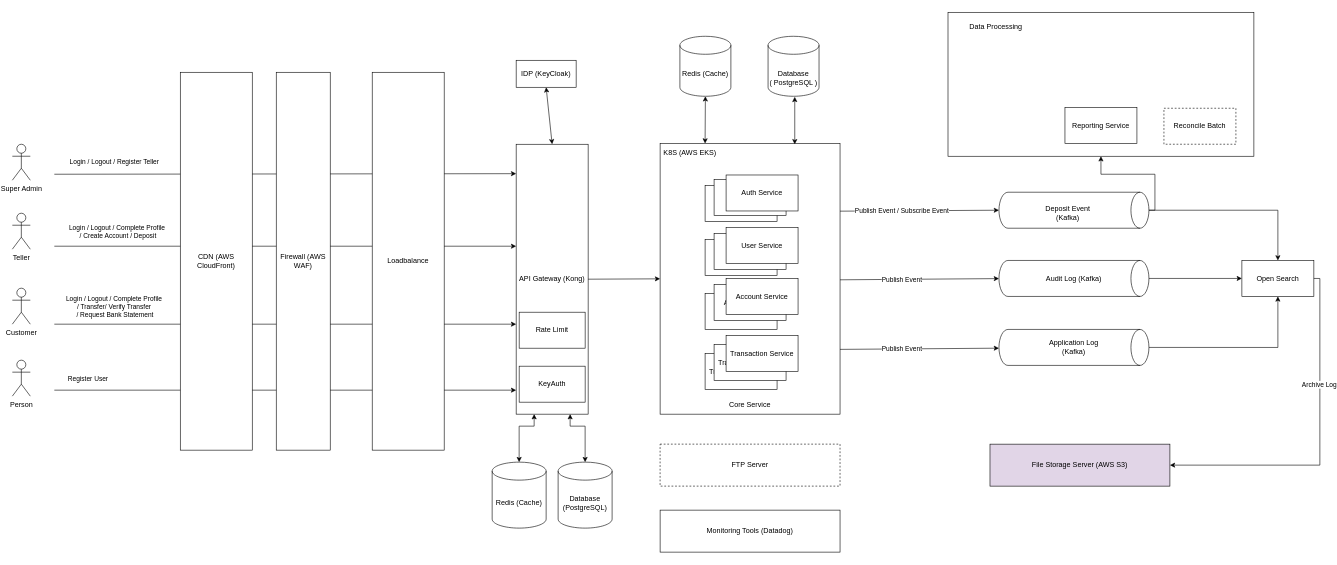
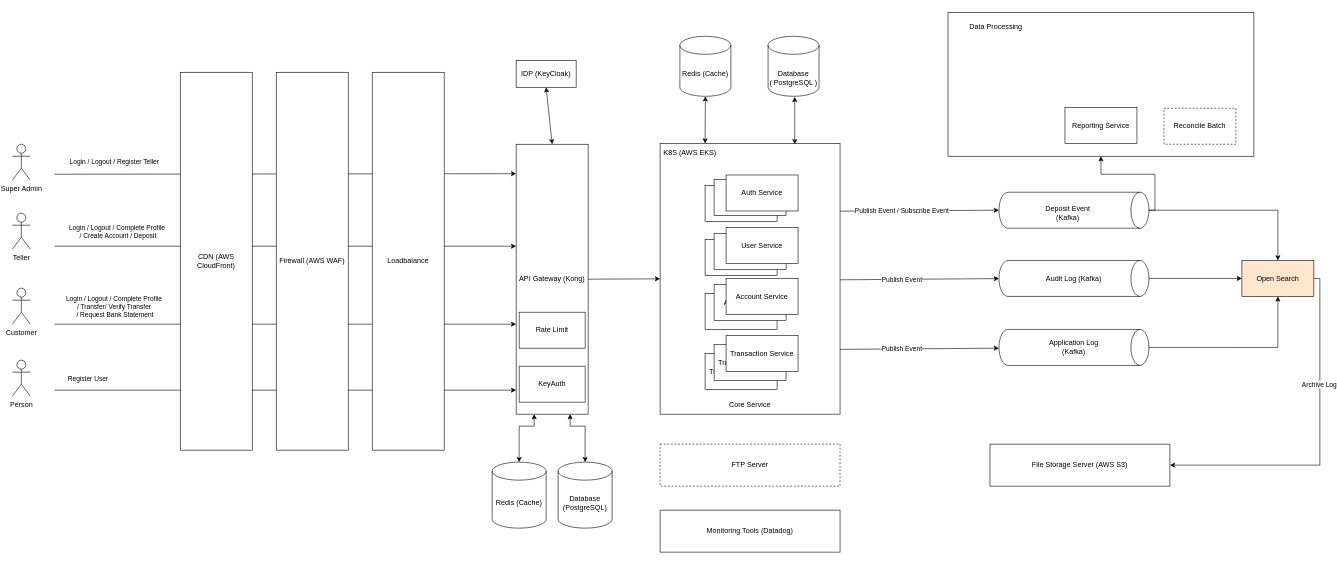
- <mxCell id="36" value="Firewall (AWS WAF)" style="rounded=0;whiteSpace=wrap;html=1;" vertex="1" parent="1"><mxGeometry x="460" y="120" width="90" height="630" as="geometry" /></mxCell>
+ <mxCell id="36" value="Firewall (AWS WAF)" style="rounded=0;whiteSpace=wrap;html=1;" vertex="1" parent="1"><mxGeometry x="460" y="120" width="120" height="630" as="geometry" /></mxCell>
- <mxCell id="15" value="Open Search" style="rounded=0;whiteSpace=wrap;html=1;" vertex="1" parent="1"><mxGeometry x="2070" y="433.75" width="120" height="60" as="geometry" /></mxCell>
+ <mxCell id="15" value="Open Search" style="rounded=0;whiteSpace=wrap;html=1;fillColor=#ffe6cc;" vertex="1" parent="1"><mxGeometry x="2070" y="433.75" width="120" height="60" as="geometry" /></mxCell>
- <mxCell id="66" value="File Storage Server (AWS S3)" style="rounded=0;whiteSpace=wrap;html=1;fillColor=#e1d5e7;" vertex="1" parent="1"><mxGeometry x="1650" y="740" width="300" height="70" as="geometry" /></mxCell>
+ <mxCell id="66" value="File Storage Server (AWS S3)" style="rounded=0;whiteSpace=wrap;html=1;" vertex="1" parent="1"><mxGeometry x="1650" y="740" width="300" height="70" as="geometry" /></mxCell>
